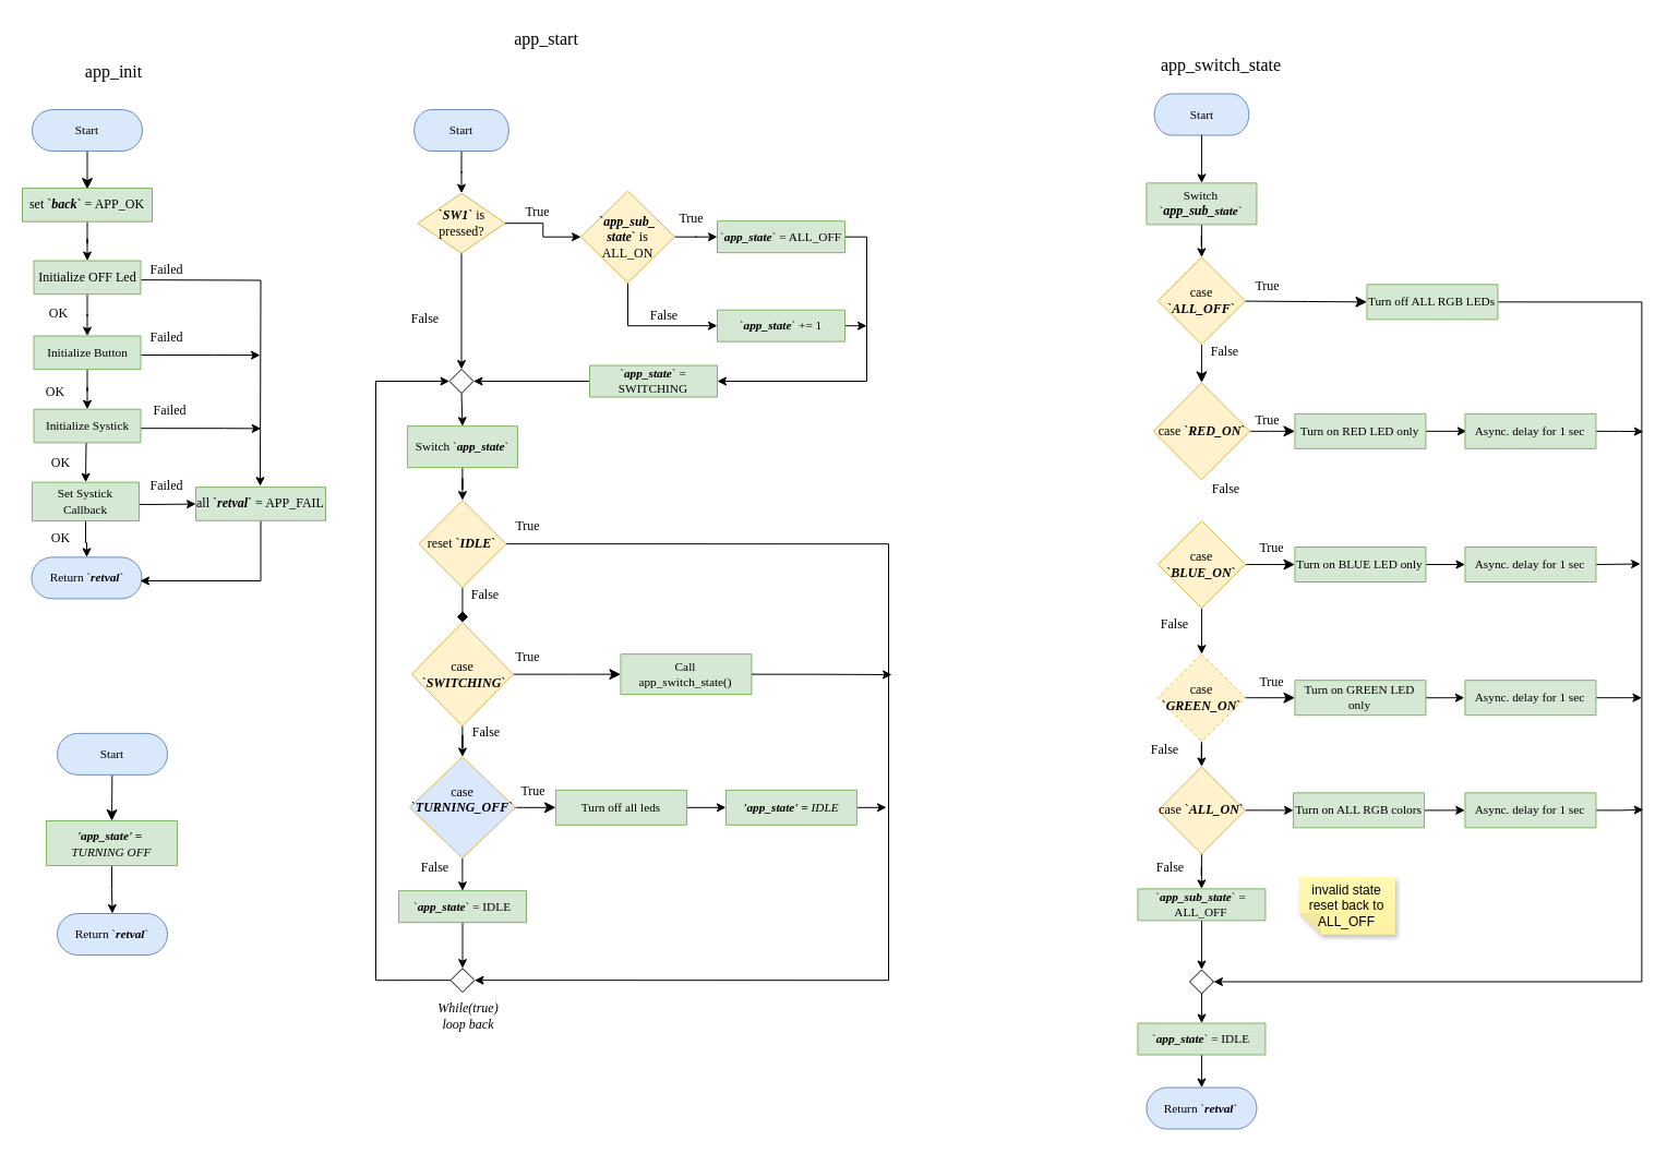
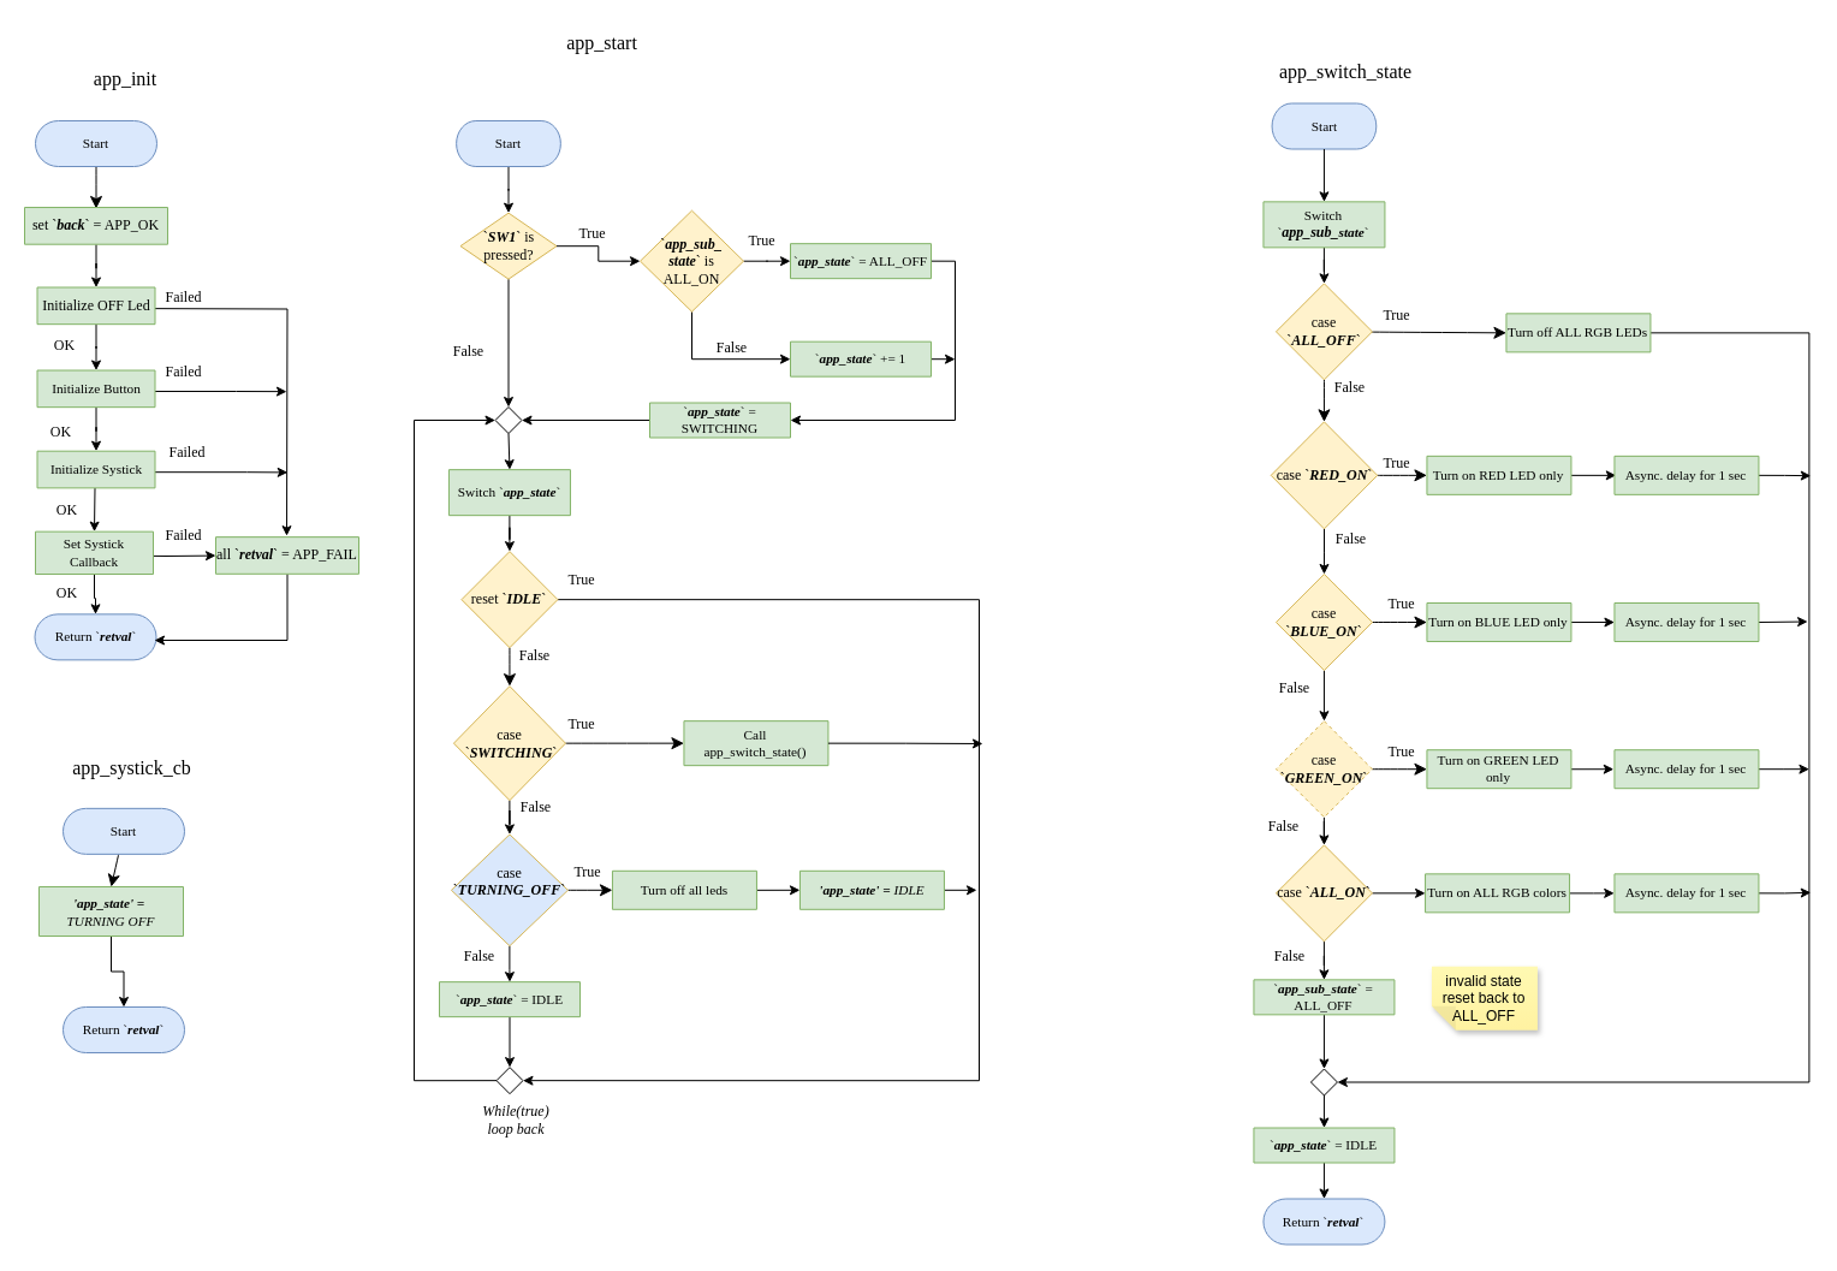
+ <mxCell id="16" style="edgeStyle=orthogonalEdgeStyle;rounded=0;orthogonalLoop=1;jettySize=auto;html=1;entryX=0.5;entryY=0;entryDx=0;entryDy=0;" parent="1" source="17" target="31" edge="1"><mxGeometry relative="1" as="geometry" /></mxCell>
- <mxCell id="92" style="edgeStyle=none;curved=1;rounded=0;orthogonalLoop=1;jettySize=auto;html=1;entryX=0.5;entryY=0;entryDx=0;entryDy=0;fontSize=12;startSize=8;endSize=8;endArrow=diamond;" parent="1" source="94" target="97" edge="1"><mxGeometry relative="1" as="geometry" /></mxCell>
+ <mxCell id="92" style="edgeStyle=none;curved=1;rounded=0;orthogonalLoop=1;jettySize=auto;html=1;entryX=0.5;entryY=0;entryDx=0;entryDy=0;fontSize=12;startSize=8;endSize=8;" parent="1" source="94" target="97" edge="1"><mxGeometry relative="1" as="geometry" /></mxCell>
+ <mxCell id="124" value="app_systick_cb" style="text;html=1;strokeColor=none;fillColor=none;align=center;verticalAlign=middle;whiteSpace=wrap;rounded=0;fontSize=16;fontColor=#000000;fontFamily=Calibri;" parent="1" vertex="1"><mxGeometry x="33.5" y="623" width="151" height="30" as="geometry" /></mxCell>
- <mxCell id="123" value="&lt;div style=&quot;&quot;&gt;&lt;span style=&quot;border-color: var(--border-color); font-size: 11.29px;&quot;&gt;&lt;i style=&quot;border-color: var(--border-color);&quot;&gt;&lt;b&gt;'app_state' =&amp;nbsp;&lt;/b&gt;&lt;/i&gt;&lt;/span&gt;&lt;br&gt;&lt;/div&gt;&lt;div style=&quot;&quot;&gt;&lt;span style=&quot;border-color: var(--border-color); font-size: 11.29px;&quot;&gt;&lt;i style=&quot;border-color: var(--border-color);&quot;&gt;TURNING OFF&lt;/i&gt;&lt;/span&gt;&lt;/div&gt;" style="verticalAlign=middle;align=center;overflow=width;vsdxID=309;fillColor=#d5e8d4;shape=stencil(nZBLDoAgDERP0z3SIyjew0SURgSD+Lu9kMZoXLhwN9O+tukAlrNpJg1SzDH4QW/URgNYgZTkjA4UkwJUgGXng+6DX1zLfmoymdXo17xh5zmRJ6Q42BWCfc2oJfdAr+Yv+AP9Cb7OJ3H/2JG1HNGz/84klThPVCc=);strokeColor=#82b366;spacingTop=-1;spacingBottom=-1;spacingLeft=-1;spacingRight=-1;points=[[0,0.5,0],[1,0.5,0],[0.5,1,0],[0.5,0,0]];labelBackgroundColor=none;rounded=1;html=1;whiteSpace=wrap;fontFamily=Calibri;" parent="1" vertex="1"><mxGeometry x="42" y="752" width="120" height="41" as="geometry" /></mxCell>
+ <mxCell id="123" value="&lt;div style=&quot;&quot;&gt;&lt;span style=&quot;border-color: var(--border-color); font-size: 11.29px;&quot;&gt;&lt;i style=&quot;border-color: var(--border-color);&quot;&gt;&lt;b&gt;'app_state' =&amp;nbsp;&lt;/b&gt;&lt;/i&gt;&lt;/span&gt;&lt;br&gt;&lt;/div&gt;&lt;div style=&quot;&quot;&gt;&lt;span style=&quot;border-color: var(--border-color); font-size: 11.29px;&quot;&gt;&lt;i style=&quot;border-color: var(--border-color);&quot;&gt;TURNING OFF&lt;/i&gt;&lt;/span&gt;&lt;/div&gt;" style="verticalAlign=middle;align=center;overflow=width;vsdxID=309;fillColor=#d5e8d4;shape=stencil(nZBLDoAgDERP0z3SIyjew0SURgSD+Lu9kMZoXLhwN9O+tukAlrNpJg1SzDH4QW/URgNYgZTkjA4UkwJUgGXng+6DX1zLfmoymdXo17xh5zmRJ6Q42BWCfc2oJfdAr+Yv+AP9Cb7OJ3H/2JG1HNGz/84klThPVCc=);strokeColor=#82b366;spacingTop=-1;spacingBottom=-1;spacingLeft=-1;spacingRight=-1;points=[[0,0.5,0],[1,0.5,0],[0.5,1,0],[0.5,0,0]];labelBackgroundColor=none;rounded=1;html=1;whiteSpace=wrap;fontFamily=Calibri;" parent="1" vertex="1"><mxGeometry x="32" y="737" width="120" height="41" as="geometry" /></mxCell>
